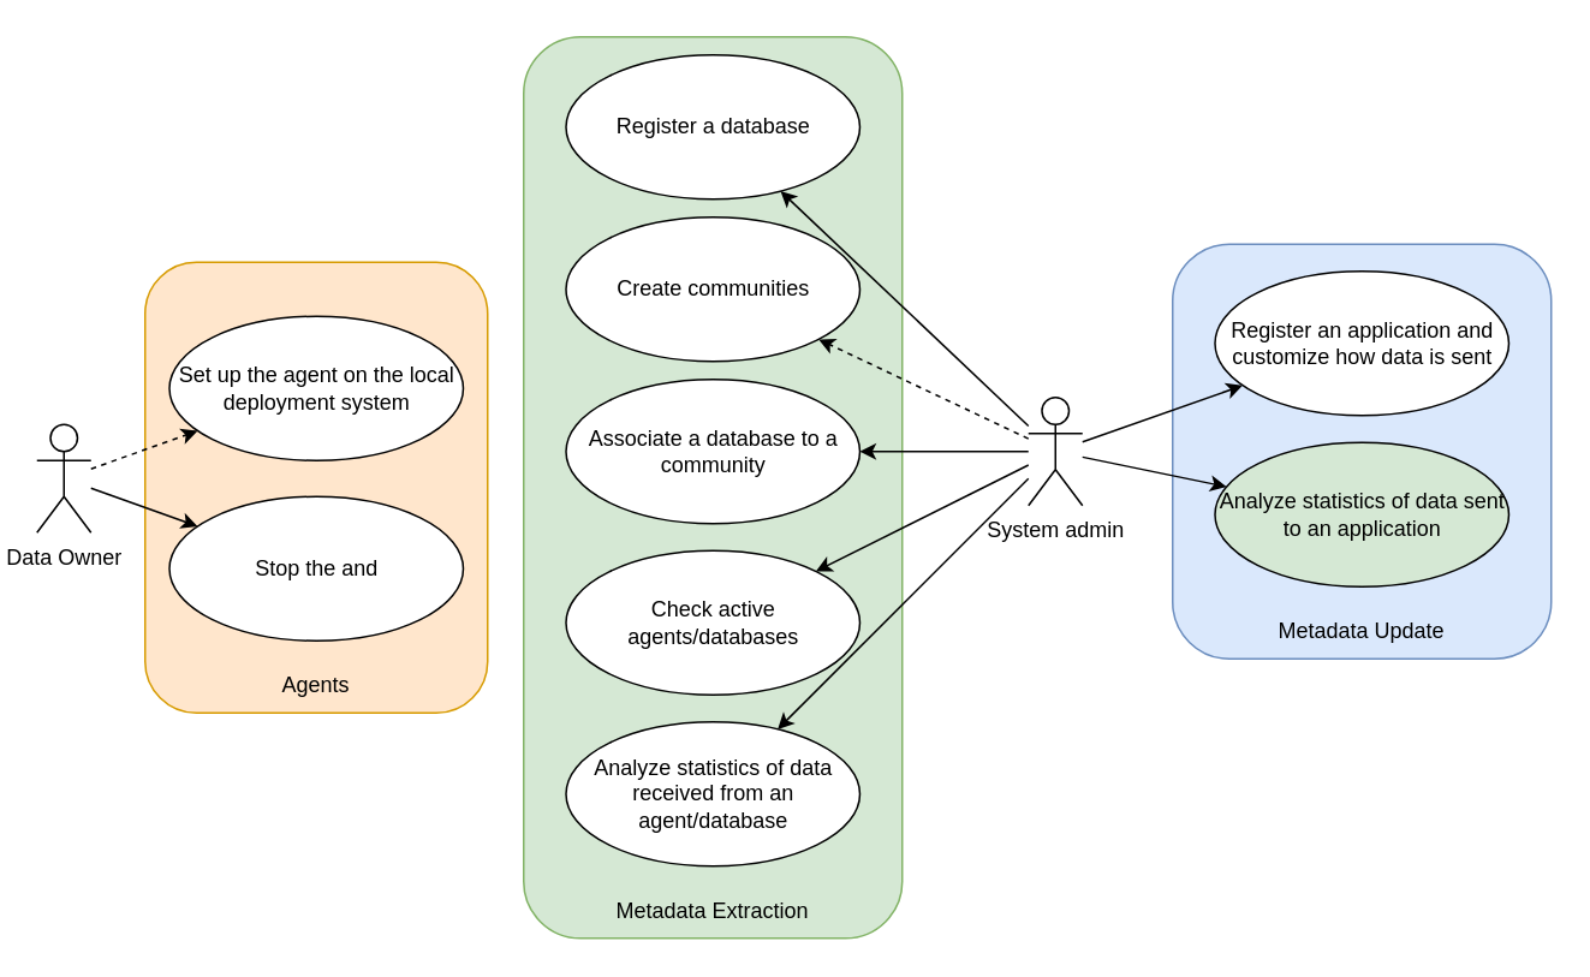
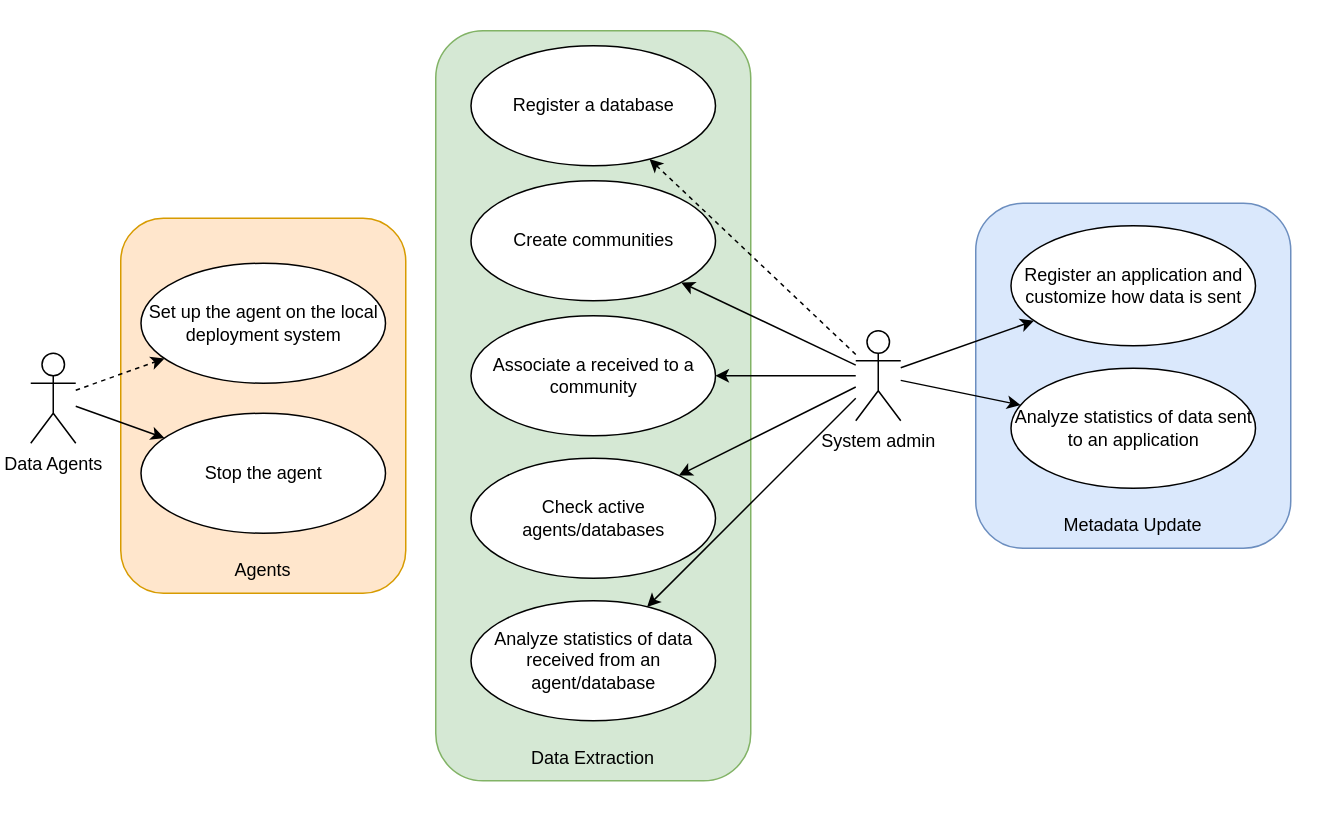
- <mxCell id="25" value="" style="edgeStyle=none;rounded=0;orthogonalLoop=1;jettySize=auto;html=1;" parent="1" source="26" target="7" edge="1"><mxGeometry relative="1" as="geometry" /></mxCell>
+ <mxCell id="25" value="" style="edgeStyle=none;rounded=0;orthogonalLoop=1;jettySize=auto;html=1;dashed=1;" parent="1" source="26" target="7" edge="1"><mxGeometry relative="1" as="geometry" /></mxCell>
- <mxCell id="24" value="" style="edgeStyle=none;rounded=0;orthogonalLoop=1;jettySize=auto;html=1;dashed=1;" parent="1" source="26" target="8" edge="1"><mxGeometry relative="1" as="geometry" /></mxCell>
+ <mxCell id="24" value="" style="edgeStyle=none;rounded=0;orthogonalLoop=1;jettySize=auto;html=1;" parent="1" source="26" target="8" edge="1"><mxGeometry relative="1" as="geometry" /></mxCell>
- <mxCell id="9" value="Associate a database to a community" style="ellipse;whiteSpace=wrap;html=1;" parent="2" vertex="1"><mxGeometry x="23.5" y="190" width="163" height="80" as="geometry" /></mxCell>
+ <mxCell id="9" value="Associate a received to a community" style="ellipse;whiteSpace=wrap;html=1;" parent="2" vertex="1"><mxGeometry x="23.5" y="190" width="163" height="80" as="geometry" /></mxCell>
- <mxCell id="14" value="Analyze statistics of data sent to an application" style="ellipse;whiteSpace=wrap;html=1;fillColor=#d5e8d4;" parent="10" vertex="1"><mxGeometry x="23.5" y="110" width="163" height="80" as="geometry" /></mxCell>
+ <mxCell id="14" value="Analyze statistics of data sent to an application" style="ellipse;whiteSpace=wrap;html=1;" parent="10" vertex="1"><mxGeometry x="23.5" y="110" width="163" height="80" as="geometry" /></mxCell>
- <mxCell id="20" value="Data Owner" style="shape=umlActor;verticalLabelPosition=bottom;verticalAlign=top;html=1;outlineConnect=0;" parent="1" vertex="1"><mxGeometry x="20" y="235" width="30" height="60" as="geometry" /></mxCell>
+ <mxCell id="20" value="Data Agents" style="shape=umlActor;verticalLabelPosition=bottom;verticalAlign=top;html=1;outlineConnect=0;" parent="1" vertex="1"><mxGeometry x="20" y="235" width="30" height="60" as="geometry" /></mxCell>
- <mxCell id="17" value="Stop the and" style="ellipse;whiteSpace=wrap;html=1;" parent="15" vertex="1"><mxGeometry x="13.5" y="130" width="163" height="80" as="geometry" /></mxCell>
+ <mxCell id="17" value="Stop the agent" style="ellipse;whiteSpace=wrap;html=1;" parent="15" vertex="1"><mxGeometry x="13.5" y="130" width="163" height="80" as="geometry" /></mxCell>
- <mxCell id="4" value="Metadata Extraction" style="text;html=1;strokeColor=none;fillColor=none;align=center;verticalAlign=middle;whiteSpace=wrap;rounded=0;" parent="2" vertex="1"><mxGeometry x="50" y="470" width="110" height="30" as="geometry" /></mxCell>
+ <mxCell id="4" value="Data Extraction" style="text;html=1;strokeColor=none;fillColor=none;align=center;verticalAlign=middle;whiteSpace=wrap;rounded=0;" parent="2" vertex="1"><mxGeometry x="50" y="470" width="110" height="30" as="geometry" /></mxCell>
